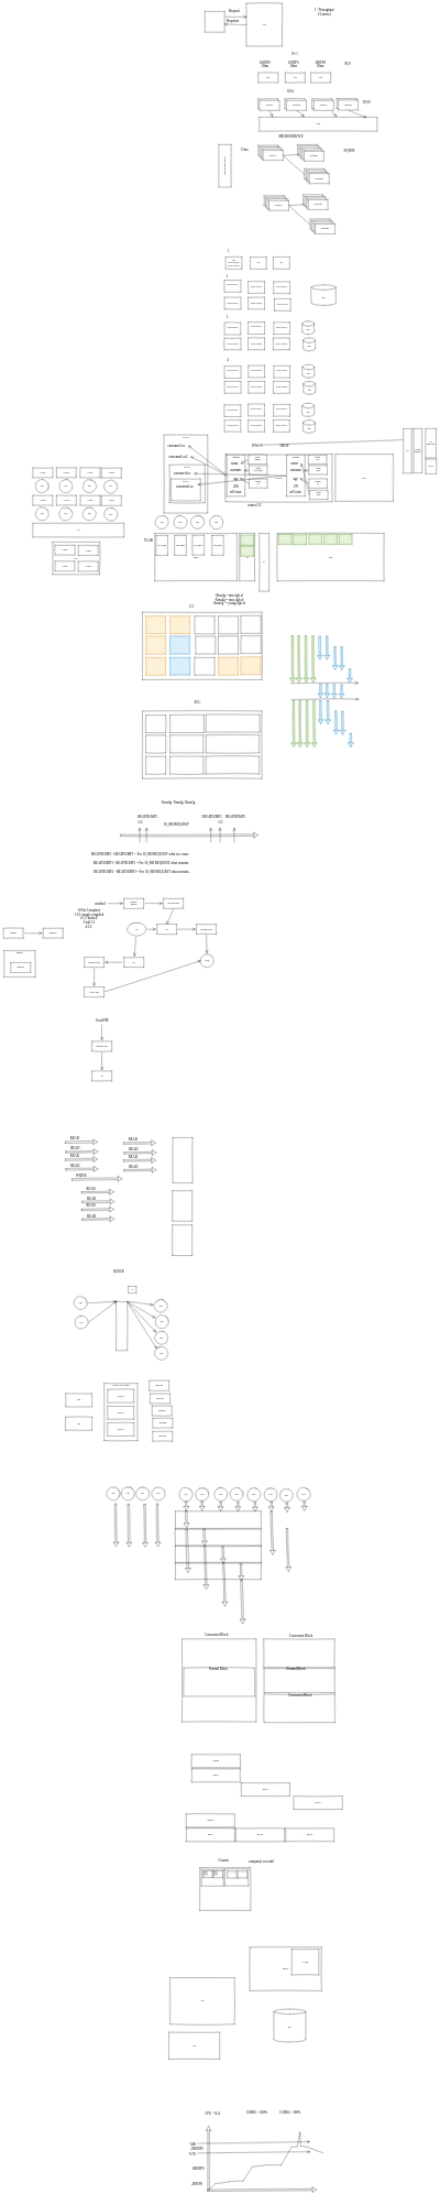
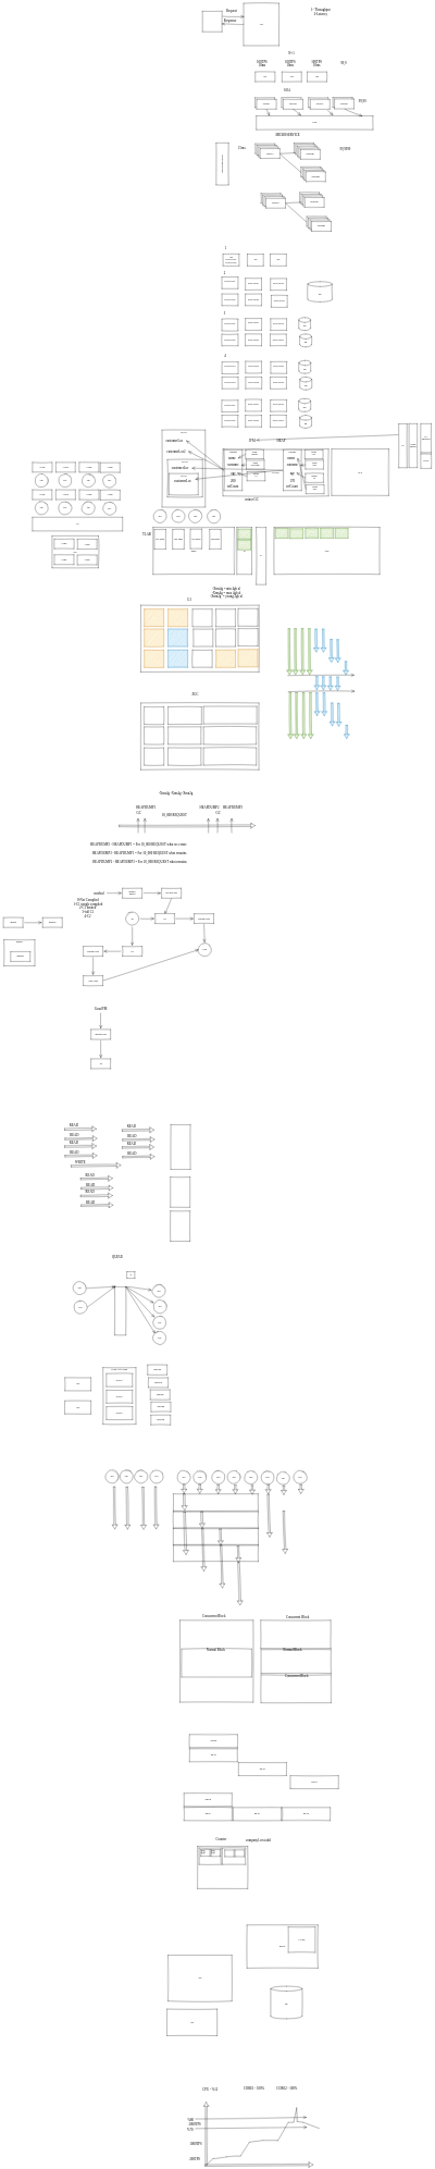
- <mxCell id="128" value="Integer&lt;br&gt;54" style="whiteSpace=wrap;html=1;sketch=1;hachureGap=4;jiggle=2;curveFitting=1;fontFamily=Verdana;verticalAlign=top;" parent="1" vertex="1"><mxGeometry x="1508" y="2900" width="111" height="55" as="geometry" /></mxCell>
+ <mxCell id="128" value="Integer&lt;br&gt;54" style="whiteSpace=wrap;html=1;sketch=1;hachureGap=4;jiggle=2;curveFitting=1;fontFamily=Verdana;verticalAlign=top;" parent="1" vertex="1"><mxGeometry x="1513" y="2890" width="111" height="55" as="geometry" /></mxCell>
- <mxCell id="273" value="TH" style="ellipse;whiteSpace=wrap;html=1;sketch=1;hachureGap=4;jiggle=2;curveFitting=1;fontFamily=Verdana;" parent="1" vertex="1"><mxGeometry x="769.5" y="5587" width="115" height="80" as="geometry" /></mxCell>
+ <mxCell id="273" value="TH" style="ellipse;whiteSpace=wrap;html=1;sketch=1;hachureGap=4;jiggle=2;curveFitting=1;fontFamily=Verdana;" parent="1" vertex="1"><mxGeometry x="769.5" y="5587" width="80" height="80" as="geometry" /></mxCell>
